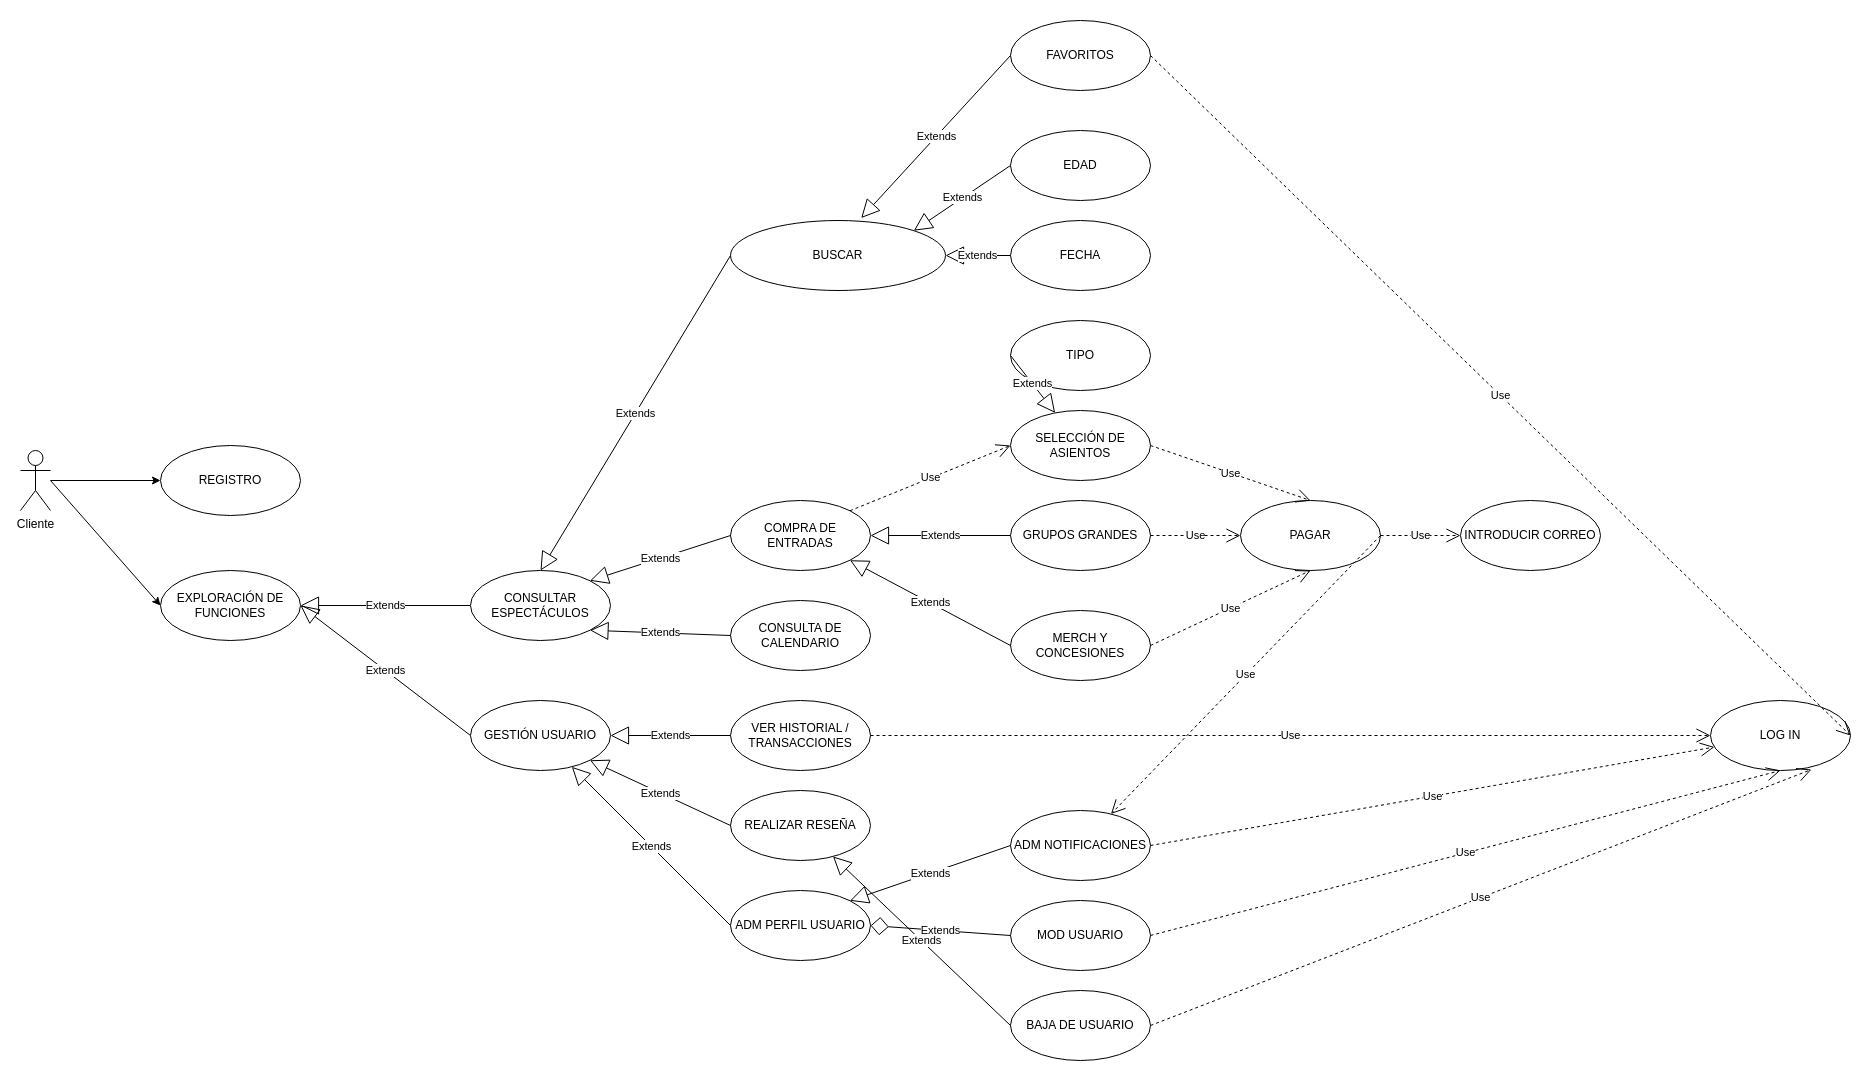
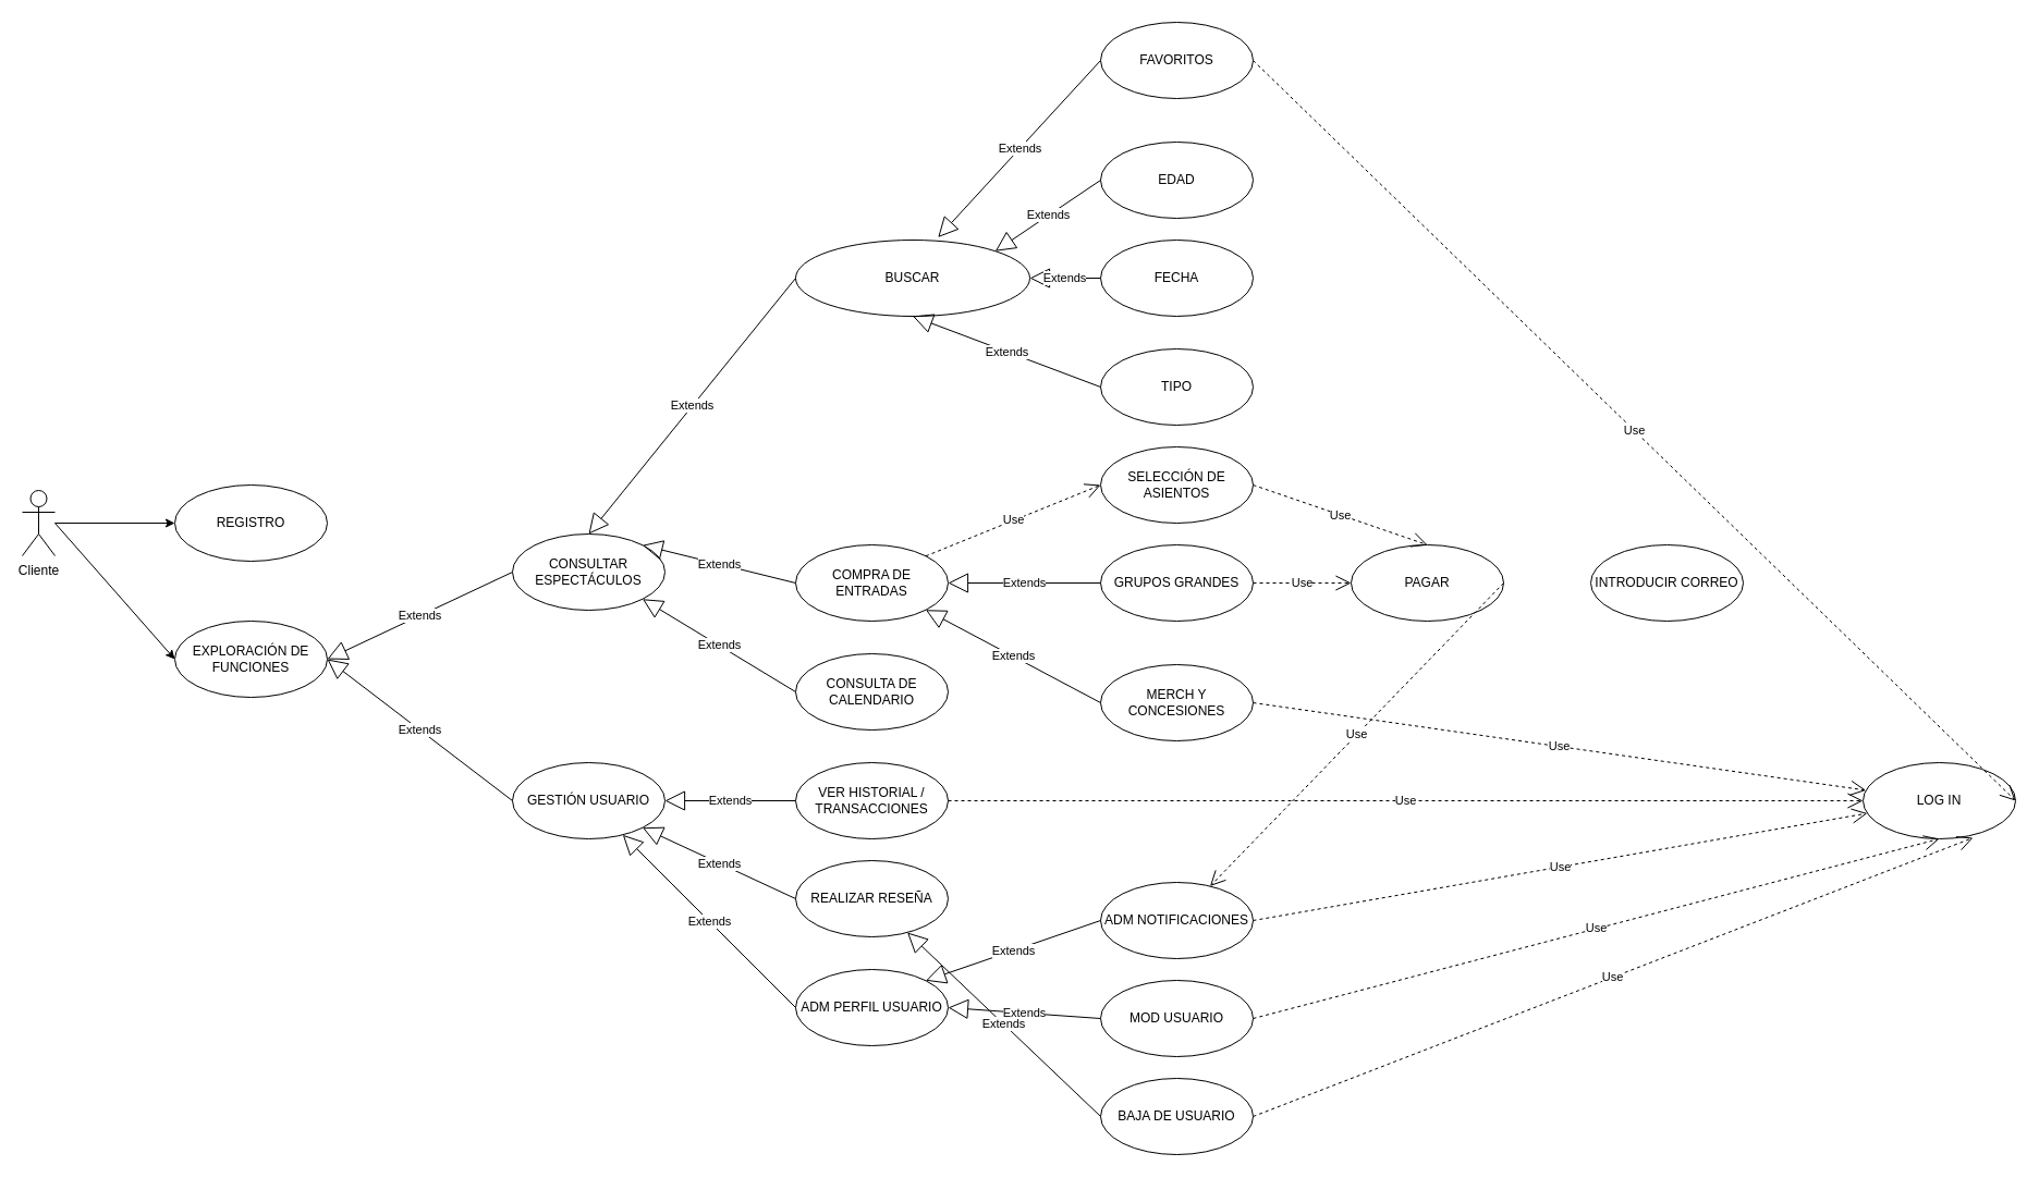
- <mxCell id="52" value="Extends" style="endArrow=block;endSize=16;endFill=0;html=1;rounded=0;exitX=0;exitY=0.5;exitDx=0;exitDy=0;" edge="1" parent="1" source="48" target="13"><mxGeometry width="160" relative="1" as="geometry"><mxPoint x="760" y="325" as="sourcePoint" /><mxPoint x="570" y="600" as="targetPoint" /></mxGeometry></mxCell>
+ <mxCell id="52" value="Extends" style="endArrow=block;endSize=16;endFill=0;html=1;rounded=0;entryX=0.5;entryY=1;entryDx=0;entryDy=0;exitX=0;exitY=0.5;exitDx=0;exitDy=0;" edge="1" parent="1" source="48" target="43"><mxGeometry width="160" relative="1" as="geometry"><mxPoint x="760" y="325" as="sourcePoint" /><mxPoint x="570" y="600" as="targetPoint" /></mxGeometry></mxCell>
- <mxCell id="21" value="Use" style="endArrow=open;endSize=12;dashed=1;html=1;rounded=0;entryX=0;entryY=0.5;entryDx=0;entryDy=0;exitX=1;exitY=0.5;exitDx=0;exitDy=0;" edge="1" parent="1" source="11" target="9"><mxGeometry width="160" relative="1" as="geometry"><mxPoint x="1400" y="440" as="sourcePoint" /><mxPoint x="1250" y="455" as="targetPoint" /><mxPoint as="offset" /></mxGeometry></mxCell>
- <mxCell id="6" value="CONSULTAR ESPECTÁCULOS" style="ellipse;whiteSpace=wrap;html=1;" vertex="1" parent="1"><mxGeometry x="470" y="570" width="140" height="70" as="geometry" /></mxCell>
+ <mxCell id="6" value="CONSULTAR ESPECTÁCULOS" style="ellipse;whiteSpace=wrap;html=1;" vertex="1" parent="1"><mxGeometry x="470" y="490" width="140" height="70" as="geometry" /></mxCell>
- <mxCell id="45" value="Use" style="endArrow=open;endSize=12;dashed=1;html=1;rounded=0;exitX=1;exitY=0.5;exitDx=0;exitDy=0;entryX=0.5;entryY=1;entryDx=0;entryDy=0;" edge="1" parent="1" source="10" target="11"><mxGeometry width="160" relative="1" as="geometry"><mxPoint x="890" y="555" as="sourcePoint" /><mxPoint x="1030" y="465" as="targetPoint" /><mxPoint as="offset" /></mxGeometry></mxCell>
+ <mxCell id="45" value="Use" style="endArrow=open;endSize=12;dashed=1;html=1;rounded=0;exitX=1;exitY=0.5;exitDx=0;exitDy=0;" edge="1" parent="1" source="10" target="15"><mxGeometry width="160" relative="1" as="geometry"><mxPoint x="890" y="555" as="sourcePoint" /><mxPoint x="1030" y="465" as="targetPoint" /><mxPoint as="offset" /></mxGeometry></mxCell>
- <mxCell id="35" value="Extends" style="endArrow=diamond;endSize=16;endFill=0;html=1;rounded=0;entryX=1;entryY=0.5;entryDx=0;entryDy=0;exitX=0;exitY=0.5;exitDx=0;exitDy=0;" edge="1" parent="1" source="24" target="27"><mxGeometry width="160" relative="1" as="geometry"><mxPoint x="770" y="985" as="sourcePoint" /><mxPoint x="630" y="755" as="targetPoint" /></mxGeometry></mxCell>
+ <mxCell id="35" value="Extends" style="endArrow=block;endSize=16;endFill=0;html=1;rounded=0;entryX=1;entryY=0.5;entryDx=0;entryDy=0;exitX=0;exitY=0.5;exitDx=0;exitDy=0;" edge="1" parent="1" source="24" target="27"><mxGeometry width="160" relative="1" as="geometry"><mxPoint x="770" y="985" as="sourcePoint" /><mxPoint x="630" y="755" as="targetPoint" /></mxGeometry></mxCell>
